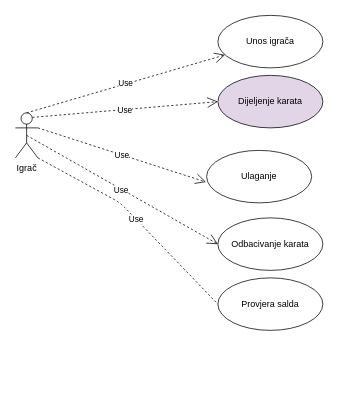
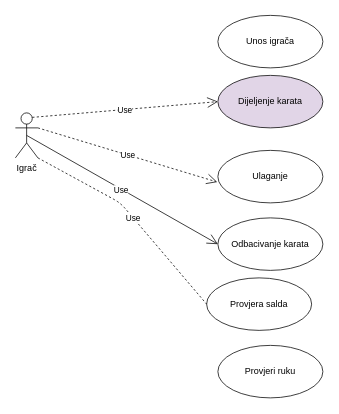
- <mxCell id="13" value="Use" style="endArrow=open;endSize=12;dashed=1;html=1;exitX=0.5;exitY=0;exitDx=0;exitDy=0;exitPerimeter=0;" parent="1" source="2" target="8" edge="1"><mxGeometry width="160" relative="1" as="geometry"><mxPoint x="80" y="110" as="sourcePoint" /><mxPoint x="240" y="110" as="targetPoint" /></mxGeometry></mxCell>
- <mxCell id="4" value="Ulaganje" style="ellipse;whiteSpace=wrap;html=1;" parent="1" vertex="1"><mxGeometry x="275" y="200" width="140" height="70" as="geometry" /></mxCell>
+ <mxCell id="4" value="Ulaganje" style="ellipse;whiteSpace=wrap;html=1;" parent="1" vertex="1"><mxGeometry x="290" y="200" width="140" height="70" as="geometry" /></mxCell>
- <mxCell id="11" value="Use" style="endArrow=open;endSize=12;dashed=1;html=1;entryX=0;entryY=0.5;entryDx=0;entryDy=0;exitX=0.5;exitY=0.5;exitDx=0;exitDy=0;exitPerimeter=0;" parent="1" source="2" target="5" edge="1"><mxGeometry x="-0.003" y="-1" width="160" relative="1" as="geometry"><mxPoint x="50.84" y="188.89" as="sourcePoint" /><mxPoint x="290" y="191.1" as="targetPoint" /><mxPoint as="offset" /></mxGeometry></mxCell>
+ <mxCell id="11" value="Use" style="endArrow=open;endSize=12;dashed=0;html=1;entryX=0;entryY=0.5;entryDx=0;entryDy=0;exitX=0.5;exitY=0.5;exitDx=0;exitDy=0;exitPerimeter=0;" parent="1" source="2" target="5" edge="1"><mxGeometry x="-0.003" y="-1" width="160" relative="1" as="geometry"><mxPoint x="50.84" y="188.89" as="sourcePoint" /><mxPoint x="290" y="191.1" as="targetPoint" /><mxPoint as="offset" /></mxGeometry></mxCell>
- <mxCell id="6" value="Provjera salda" style="ellipse;whiteSpace=wrap;html=1;" parent="1" vertex="1"><mxGeometry x="290" y="370" width="140" height="70" as="geometry" /></mxCell>
+ <mxCell id="6" value="Provjera salda" style="ellipse;whiteSpace=wrap;html=1;" parent="1" vertex="1"><mxGeometry x="275" y="370" width="140" height="70" as="geometry" /></mxCell>
+ <mxCell id="7" value="Provjeri ruku" style="ellipse;whiteSpace=wrap;html=1;" parent="1" vertex="1"><mxGeometry x="290" y="460" width="140" height="70" as="geometry" /></mxCell>
